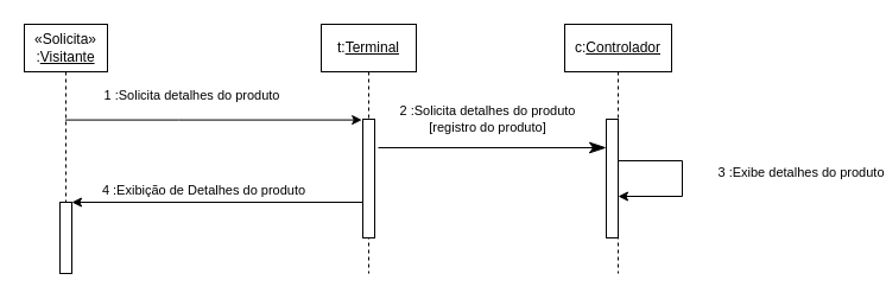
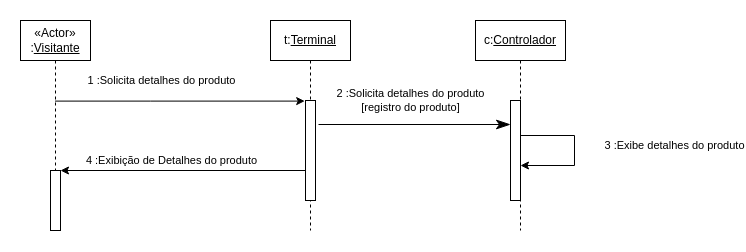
- <mxCell id="3" value="&lt;div&gt;«Solicita»&lt;/div&gt;&lt;div&gt;:&lt;u&gt;Visitante&lt;/u&gt;&lt;/div&gt;" style="shape=umlLifeline;perimeter=lifelinePerimeter;whiteSpace=wrap;html=1;container=1;collapsible=0;recursiveResize=0;outlineConnect=0;" parent="1" vertex="1"><mxGeometry x="20" y="20" width="70" height="210" as="geometry" /></mxCell>
+ <mxCell id="3" value="&lt;div&gt;«Actor»&lt;/div&gt;&lt;div&gt;:&lt;u&gt;Visitante&lt;/u&gt;&lt;/div&gt;" style="shape=umlLifeline;perimeter=lifelinePerimeter;whiteSpace=wrap;html=1;container=1;collapsible=0;recursiveResize=0;outlineConnect=0;" parent="1" vertex="1"><mxGeometry x="20" y="20" width="70" height="210" as="geometry" /></mxCell>
